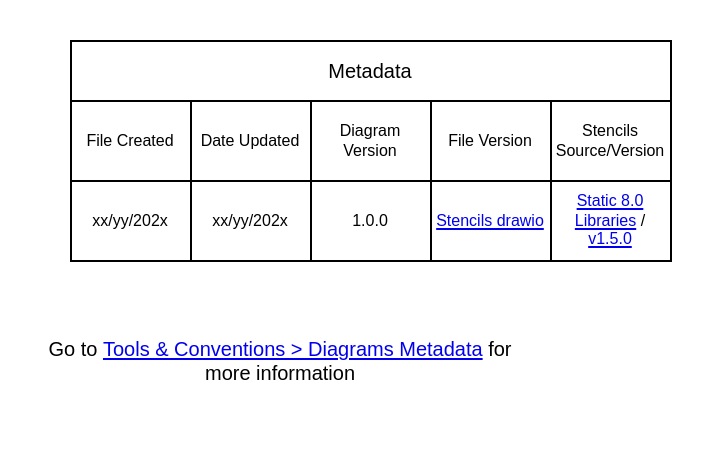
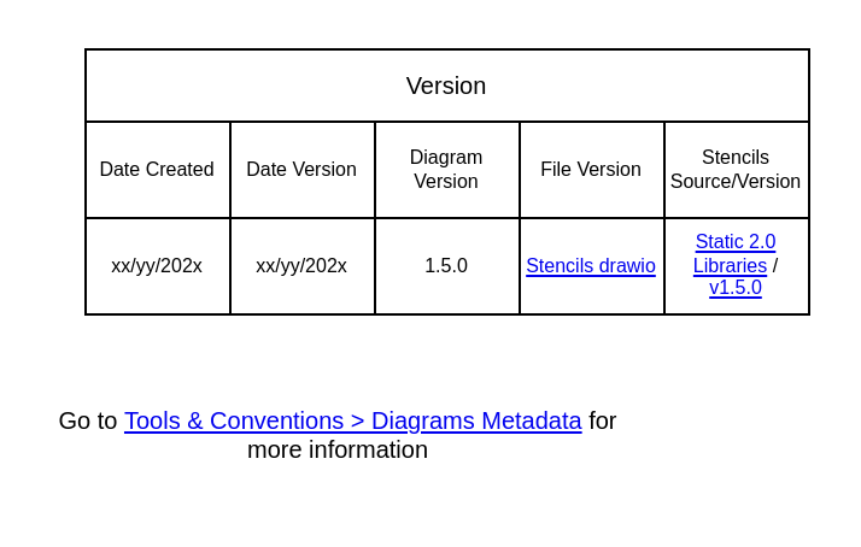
- <mxCell id="2" value="Metadata" style="shape=table;startSize=30;container=1;collapsible=0;childLayout=tableLayout;fontSize=10;whiteSpace=wrap;" parent="1" vertex="1"><mxGeometry x="35" y="20" width="300" height="110" as="geometry" /></mxCell>
+ <mxCell id="2" value="Version" style="shape=table;startSize=30;container=1;collapsible=0;childLayout=tableLayout;fontSize=10;whiteSpace=wrap;" parent="1" vertex="1"><mxGeometry x="35" y="20" width="300" height="110" as="geometry" /></mxCell>
- <mxCell id="4" value="File Created" style="shape=partialRectangle;html=1;whiteSpace=wrap;connectable=0;strokeColor=inherit;overflow=hidden;fillColor=none;top=0;left=0;bottom=0;right=0;pointerEvents=1;fontSize=8;" parent="3" vertex="1"><mxGeometry width="60" height="40" as="geometry"><mxRectangle width="60" height="40" as="alternateBounds" /></mxGeometry></mxCell>
+ <mxCell id="4" value="Date Created" style="shape=partialRectangle;html=1;whiteSpace=wrap;connectable=0;strokeColor=inherit;overflow=hidden;fillColor=none;top=0;left=0;bottom=0;right=0;pointerEvents=1;fontSize=8;" parent="3" vertex="1"><mxGeometry width="60" height="40" as="geometry"><mxRectangle width="60" height="40" as="alternateBounds" /></mxGeometry></mxCell>
- <mxCell id="5" value="Date Updated" style="shape=partialRectangle;html=1;whiteSpace=wrap;connectable=0;strokeColor=inherit;overflow=hidden;fillColor=none;top=0;left=0;bottom=0;right=0;pointerEvents=1;fontSize=8;" parent="3" vertex="1"><mxGeometry x="60" width="60" height="40" as="geometry"><mxRectangle width="60" height="40" as="alternateBounds" /></mxGeometry></mxCell>
+ <mxCell id="5" value="Date Version" style="shape=partialRectangle;html=1;whiteSpace=wrap;connectable=0;strokeColor=inherit;overflow=hidden;fillColor=none;top=0;left=0;bottom=0;right=0;pointerEvents=1;fontSize=8;" parent="3" vertex="1"><mxGeometry x="60" width="60" height="40" as="geometry"><mxRectangle width="60" height="40" as="alternateBounds" /></mxGeometry></mxCell>
- <mxCell id="12" value="1.0.0" style="shape=partialRectangle;html=1;whiteSpace=wrap;connectable=0;strokeColor=inherit;overflow=hidden;fillColor=none;top=0;left=0;bottom=0;right=0;pointerEvents=1;fontSize=8;" parent="9" vertex="1"><mxGeometry x="120" width="60" height="40" as="geometry"><mxRectangle width="60" height="40" as="alternateBounds" /></mxGeometry></mxCell>
+ <mxCell id="12" value="1.5.0" style="shape=partialRectangle;html=1;whiteSpace=wrap;connectable=0;strokeColor=inherit;overflow=hidden;fillColor=none;top=0;left=0;bottom=0;right=0;pointerEvents=1;fontSize=8;" parent="9" vertex="1"><mxGeometry x="120" width="60" height="40" as="geometry"><mxRectangle width="60" height="40" as="alternateBounds" /></mxGeometry></mxCell>
- <mxCell id="14" value="&lt;a href=&quot;https://github.ibm.com/ibmcloud/ibm-cloud-stencils#compatible-with-drawio-application&quot;&gt;Static 8.0 Libraries&lt;/a&gt;&amp;nbsp;/&lt;a href=&quot;https://github.ibm.com/ibmcloud/ibm-cloud-stencils/releases/tag/v1.5.0&quot;&gt; v1.5.0&lt;/a&gt;" style="shape=partialRectangle;html=1;whiteSpace=wrap;connectable=0;strokeColor=inherit;overflow=hidden;fillColor=none;top=0;left=0;bottom=0;right=0;pointerEvents=1;fontSize=8;" parent="9" vertex="1"><mxGeometry x="240" width="60" height="40" as="geometry"><mxRectangle width="60" height="40" as="alternateBounds" /></mxGeometry></mxCell>
+ <mxCell id="14" value="&lt;a href=&quot;https://github.ibm.com/ibmcloud/ibm-cloud-stencils#compatible-with-drawio-application&quot;&gt;Static 2.0 Libraries&lt;/a&gt;&amp;nbsp;/&lt;a href=&quot;https://github.ibm.com/ibmcloud/ibm-cloud-stencils/releases/tag/v1.5.0&quot;&gt; v1.5.0&lt;/a&gt;" style="shape=partialRectangle;html=1;whiteSpace=wrap;connectable=0;strokeColor=inherit;overflow=hidden;fillColor=none;top=0;left=0;bottom=0;right=0;pointerEvents=1;fontSize=8;" parent="9" vertex="1"><mxGeometry x="240" width="60" height="40" as="geometry"><mxRectangle width="60" height="40" as="alternateBounds" /></mxGeometry></mxCell>
